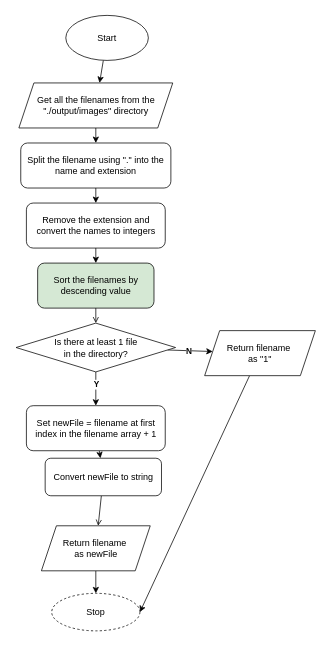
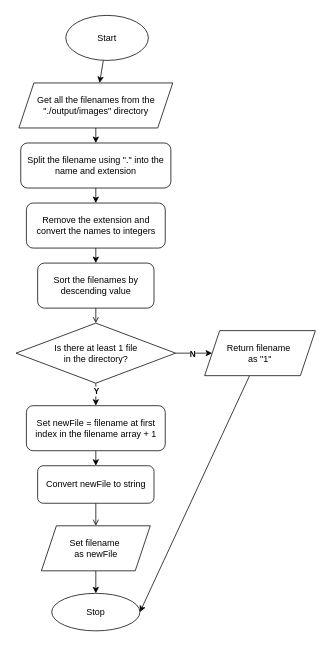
- <mxCell id="11" value="Sort the filenames by descending value" style="whiteSpace=wrap;html=1;rounded=1;fillColor=#d5e8d4;" vertex="1" parent="1"><mxGeometry x="49.5" y="350" width="155" height="60" as="geometry" /></mxCell>
+ <mxCell id="11" value="Sort the filenames by descending value" style="whiteSpace=wrap;html=1;rounded=1;" vertex="1" parent="1"><mxGeometry x="49.5" y="350" width="155" height="60" as="geometry" /></mxCell>
- <mxCell id="16" value="Is there at least 1 file&lt;div&gt;in the directory?&lt;/div&gt;" style="rhombus;whiteSpace=wrap;html=1;rounded=0;" vertex="1" parent="1"><mxGeometry x="20.75" y="430" width="212.5" height="65" as="geometry" /></mxCell>
+ <mxCell id="16" value="Is there at least 1 file&lt;div&gt;in the directory?&lt;/div&gt;" style="rhombus;whiteSpace=wrap;html=1;rounded=0;" vertex="1" parent="1"><mxGeometry x="20.75" y="430" width="212.5" height="80" as="geometry" /></mxCell>
- <mxCell id="22" value="Convert newFile to string" style="whiteSpace=wrap;html=1;rounded=1;" vertex="1" parent="1"><mxGeometry x="59.5" y="610" width="155" height="50" as="geometry" /></mxCell>
+ <mxCell id="22" value="Convert newFile to string" style="whiteSpace=wrap;html=1;rounded=1;" vertex="1" parent="1"><mxGeometry x="49.5" y="620" width="155" height="50" as="geometry" /></mxCell>
- <mxCell id="24" value="Return filename&amp;nbsp;&lt;div&gt;as newFile&lt;/div&gt;" style="shape=parallelogram;perimeter=parallelogramPerimeter;whiteSpace=wrap;html=1;fixedSize=1;rounded=0;" vertex="1" parent="1"><mxGeometry x="54.5" y="700" width="145" height="60" as="geometry" /></mxCell>
+ <mxCell id="24" value="Set filename&amp;nbsp;&lt;div&gt;as newFile&lt;/div&gt;" style="shape=parallelogram;perimeter=parallelogramPerimeter;whiteSpace=wrap;html=1;fixedSize=1;rounded=0;" vertex="1" parent="1"><mxGeometry x="54.5" y="700" width="145" height="60" as="geometry" /></mxCell>
- <mxCell id="25" value="Stop" style="ellipse;whiteSpace=wrap;html=1;rounded=0;dashed=1;" vertex="1" parent="1"><mxGeometry x="68.25" y="790" width="117.5" height="50" as="geometry" /></mxCell>
+ <mxCell id="25" value="Stop" style="ellipse;whiteSpace=wrap;html=1;rounded=0;" vertex="1" parent="1"><mxGeometry x="68.25" y="790" width="117.5" height="50" as="geometry" /></mxCell>
